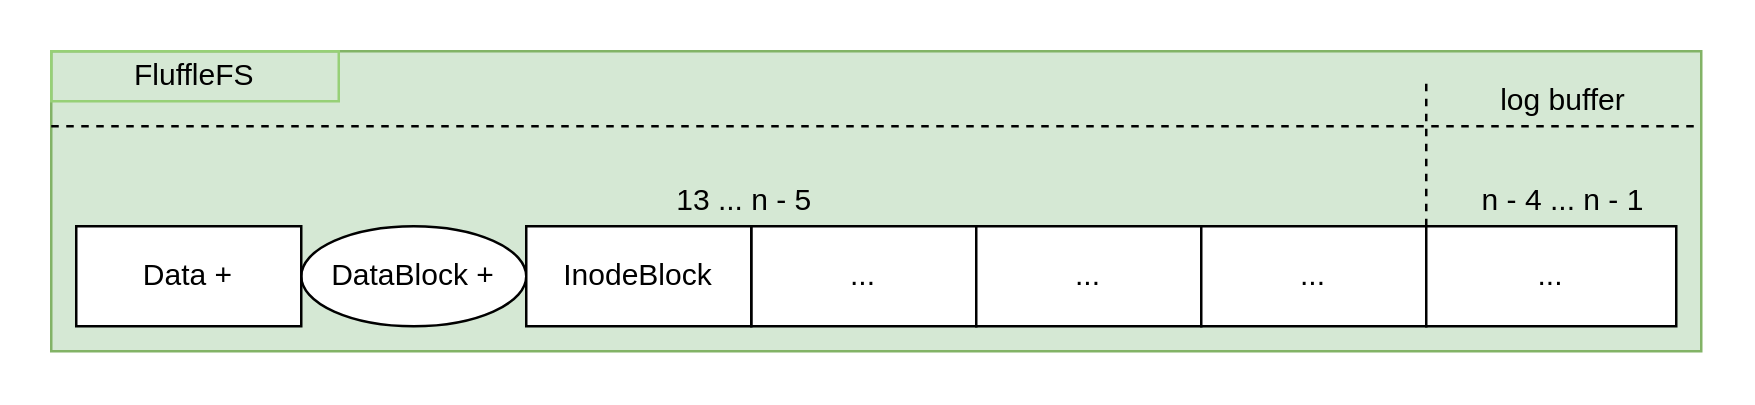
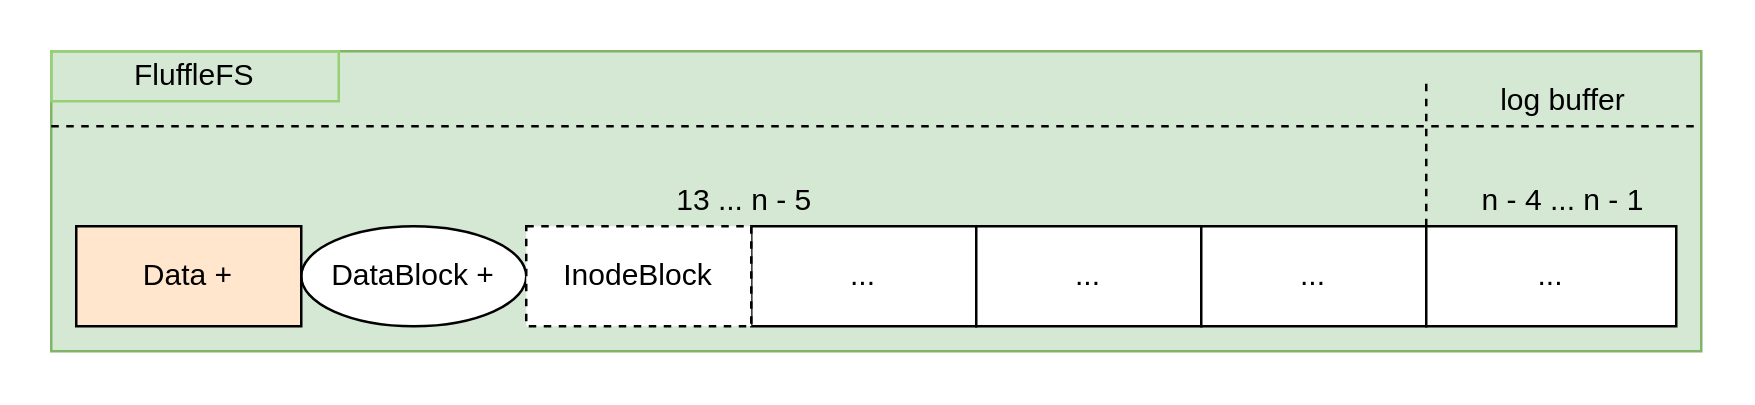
- <mxCell id="8" value="&lt;div&gt;Data + &lt;br&gt;&lt;/div&gt;" style="rounded=0;whiteSpace=wrap;html=1;" vertex="1" parent="1"><mxGeometry x="30" y="90" width="90" height="40" as="geometry" /></mxCell>
+ <mxCell id="8" value="&lt;div&gt;Data + &lt;br&gt;&lt;/div&gt;" style="rounded=0;whiteSpace=wrap;html=1;fillColor=#ffe6cc;" vertex="1" parent="1"><mxGeometry x="30" y="90" width="90" height="40" as="geometry" /></mxCell>
- <mxCell id="7" value="InodeBlock" style="rounded=0;whiteSpace=wrap;html=1;" vertex="1" parent="1"><mxGeometry x="210" y="90" width="90" height="40" as="geometry" /></mxCell>
+ <mxCell id="7" value="InodeBlock" style="rounded=0;whiteSpace=wrap;html=1;dashed=1;" vertex="1" parent="1"><mxGeometry x="210" y="90" width="90" height="40" as="geometry" /></mxCell>
